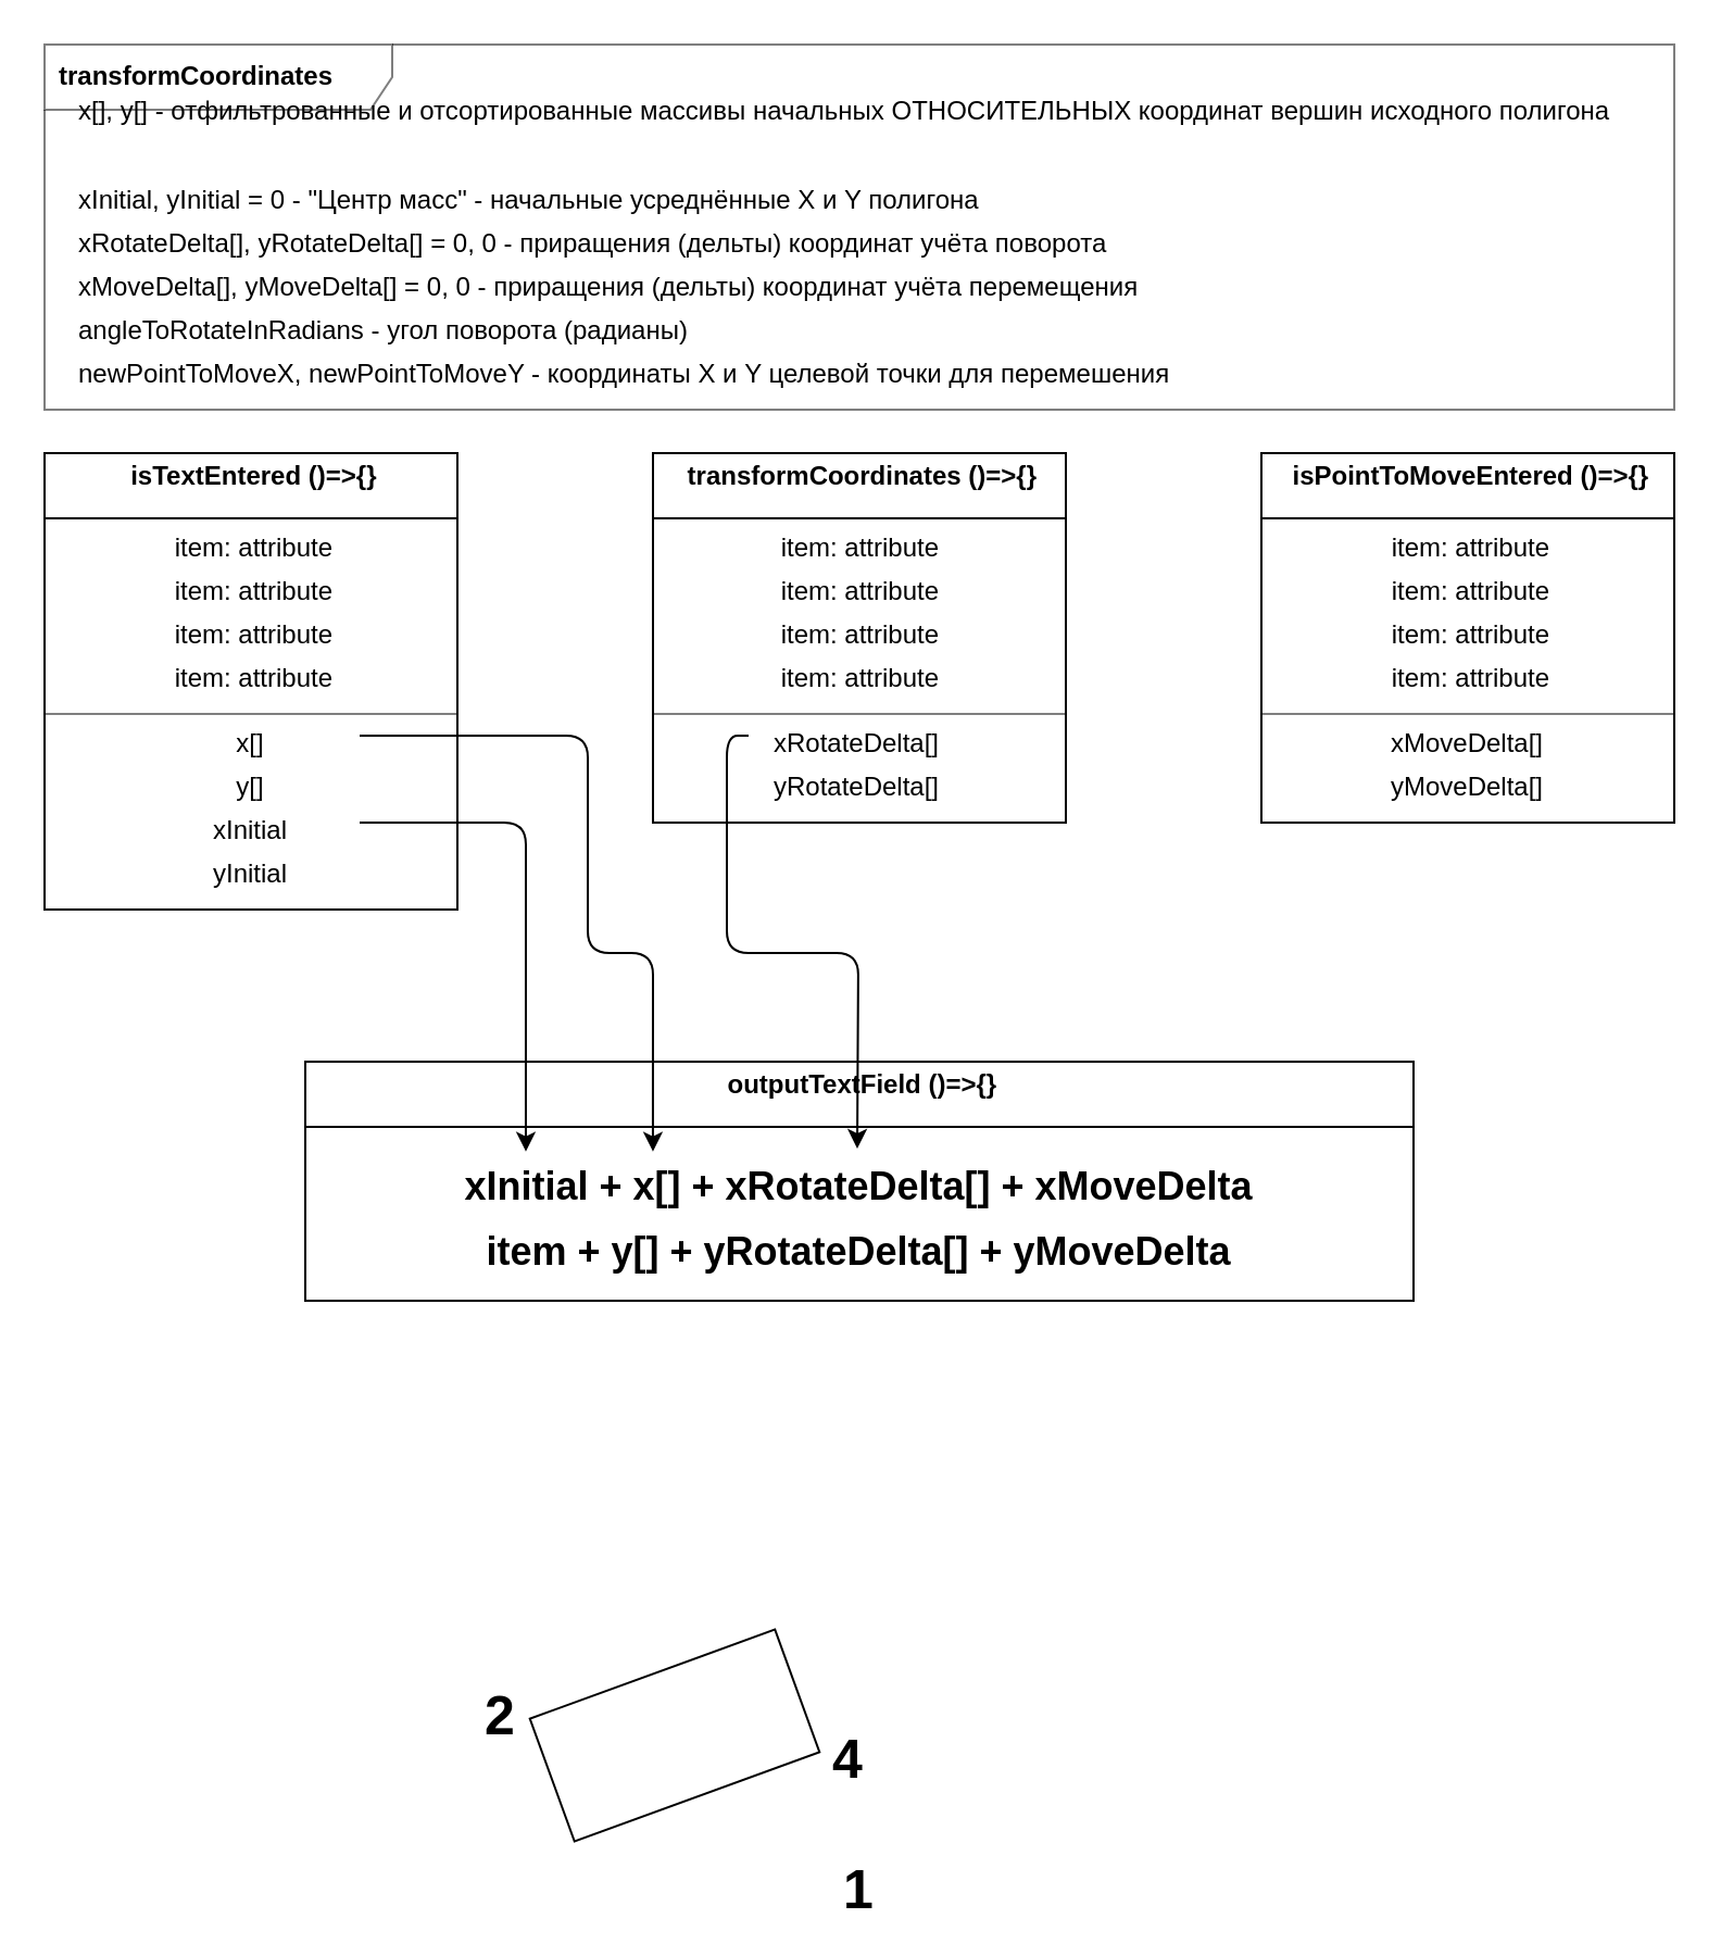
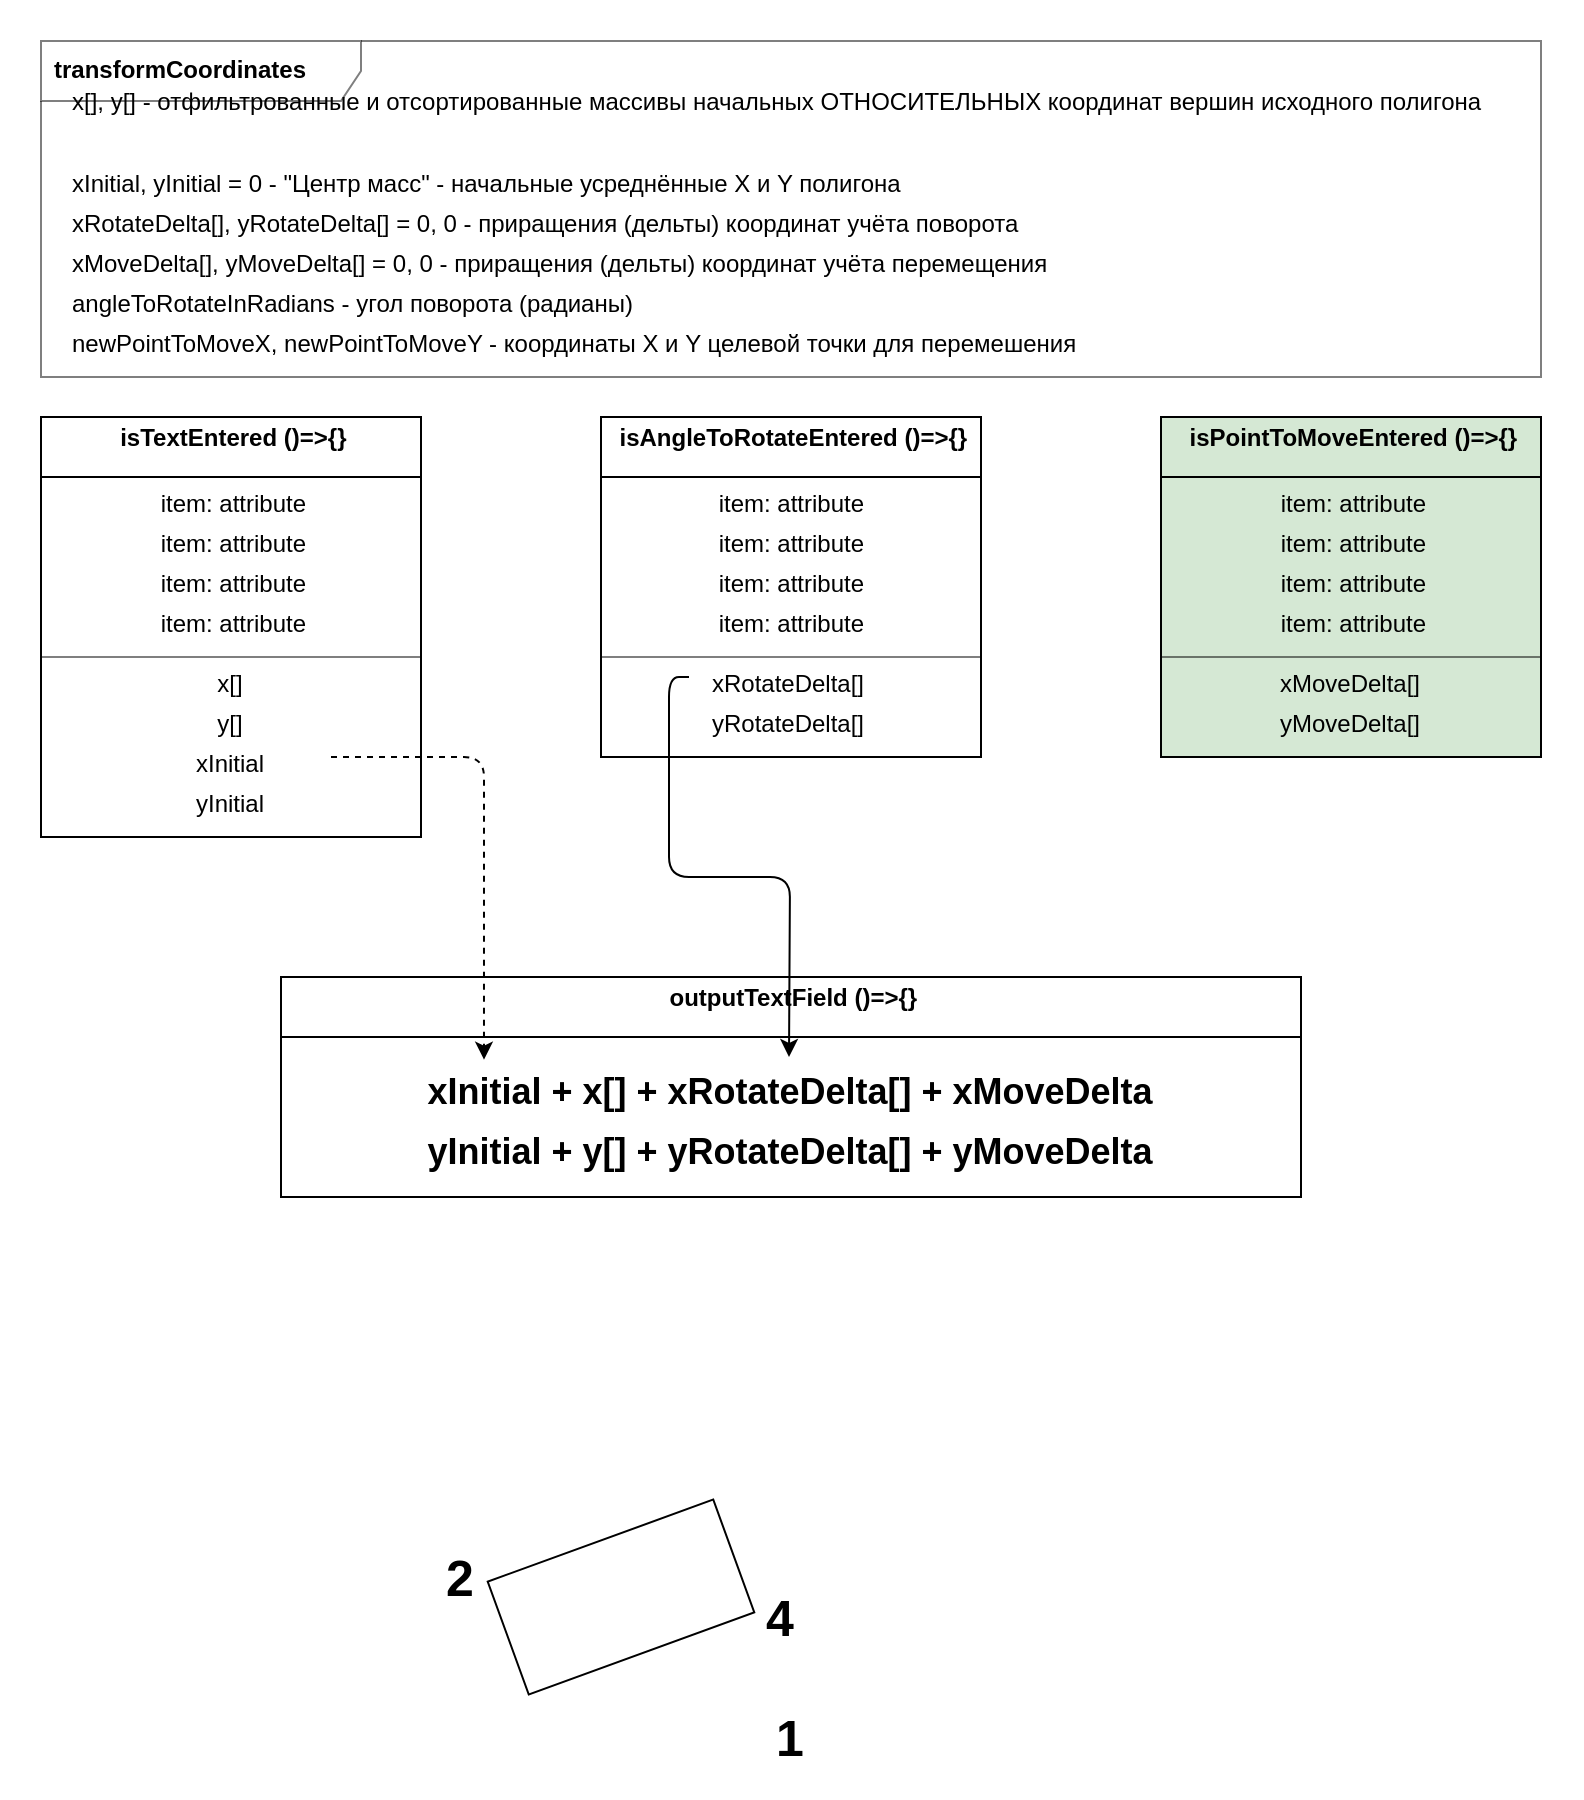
- <mxCell id="32" value="&lt;p style=&quot;margin: 0px ; margin-top: 4px ; text-align: center&quot;&gt;&lt;b&gt;&amp;nbsp;transformCoordinates ()=&amp;gt;{}&lt;/b&gt;&lt;/p&gt;" style="verticalAlign=top;align=left;overflow=fill;fontSize=12;fontFamily=Helvetica;html=1;" parent="31" vertex="1"><mxGeometry width="190" height="170" as="geometry" /></mxCell>
+ <mxCell id="32" value="&lt;p style=&quot;margin: 0px ; margin-top: 4px ; text-align: center&quot;&gt;&lt;b&gt;&amp;nbsp;isAngleToRotateEntered ()=&amp;gt;{}&lt;/b&gt;&lt;/p&gt;" style="verticalAlign=top;align=left;overflow=fill;fontSize=12;fontFamily=Helvetica;html=1;" parent="31" vertex="1"><mxGeometry width="190" height="170" as="geometry" /></mxCell>
- <mxCell id="22" value="&lt;p style=&quot;margin: 0px ; margin-top: 4px ; text-align: center&quot;&gt;&lt;b&gt;&amp;nbsp;isPointToMoveEntered ()=&amp;gt;{}&lt;/b&gt;&lt;/p&gt;" style="verticalAlign=top;align=left;overflow=fill;fontSize=12;fontFamily=Helvetica;html=1;" parent="21" vertex="1"><mxGeometry width="190" height="170" as="geometry" /></mxCell>
+ <mxCell id="22" value="&lt;p style=&quot;margin: 0px ; margin-top: 4px ; text-align: center&quot;&gt;&lt;b&gt;&amp;nbsp;isPointToMoveEntered ()=&amp;gt;{}&lt;/b&gt;&lt;/p&gt;" style="verticalAlign=top;align=left;overflow=fill;fontSize=12;fontFamily=Helvetica;html=1;fillColor=#d5e8d4;" parent="21" vertex="1"><mxGeometry width="190" height="170" as="geometry" /></mxCell>
- <mxCell id="45" style="edgeStyle=orthogonalEdgeStyle;html=1;exitX=1;exitY=0.5;exitDx=0;exitDy=0;entryX=0.279;entryY=0.044;entryDx=0;entryDy=0;entryPerimeter=0;fontSize=18;" parent="1" source="17" target="43" edge="1"><mxGeometry relative="1" as="geometry"><Array as="points"><mxPoint x="270" y="338" /><mxPoint x="270" y="438" /><mxPoint x="300" y="438" /></Array></mxGeometry></mxCell>
- <mxCell id="46" style="edgeStyle=orthogonalEdgeStyle;html=1;exitX=1;exitY=0.5;exitDx=0;exitDy=0;entryX=0.143;entryY=0.044;entryDx=0;entryDy=0;entryPerimeter=0;fontSize=18;" parent="1" source="19" target="43" edge="1"><mxGeometry relative="1" as="geometry"><Array as="points"><mxPoint x="241" y="378" /><mxPoint x="241" y="529" /></Array></mxGeometry></mxCell>
+ <mxCell id="46" style="edgeStyle=orthogonalEdgeStyle;html=1;exitX=1;exitY=0.5;exitDx=0;exitDy=0;entryX=0.143;entryY=0.044;entryDx=0;entryDy=0;entryPerimeter=0;fontSize=18;dashed=1;" parent="1" source="19" target="43" edge="1"><mxGeometry relative="1" as="geometry"><Array as="points"><mxPoint x="241" y="378" /><mxPoint x="241" y="529" /></Array></mxGeometry></mxCell>
- <mxCell id="44" value="item + y[] + yRotateDelta[] + yMoveDelta" style="text;strokeColor=none;fillColor=none;align=center;verticalAlign=top;spacingLeft=4;spacingRight=4;overflow=hidden;rotatable=0;points=[[0,0.5],[1,0.5]];portConstraint=eastwest;fontSize=18;fontStyle=1" parent="1" vertex="1"><mxGeometry x="180" y="558" width="430" height="30" as="geometry" /></mxCell>
+ <mxCell id="44" value="yInitial + y[] + yRotateDelta[] + yMoveDelta" style="text;strokeColor=none;fillColor=none;align=center;verticalAlign=top;spacingLeft=4;spacingRight=4;overflow=hidden;rotatable=0;points=[[0,0.5],[1,0.5]];portConstraint=eastwest;fontSize=18;fontStyle=1" parent="1" vertex="1"><mxGeometry x="180" y="558" width="430" height="30" as="geometry" /></mxCell>
